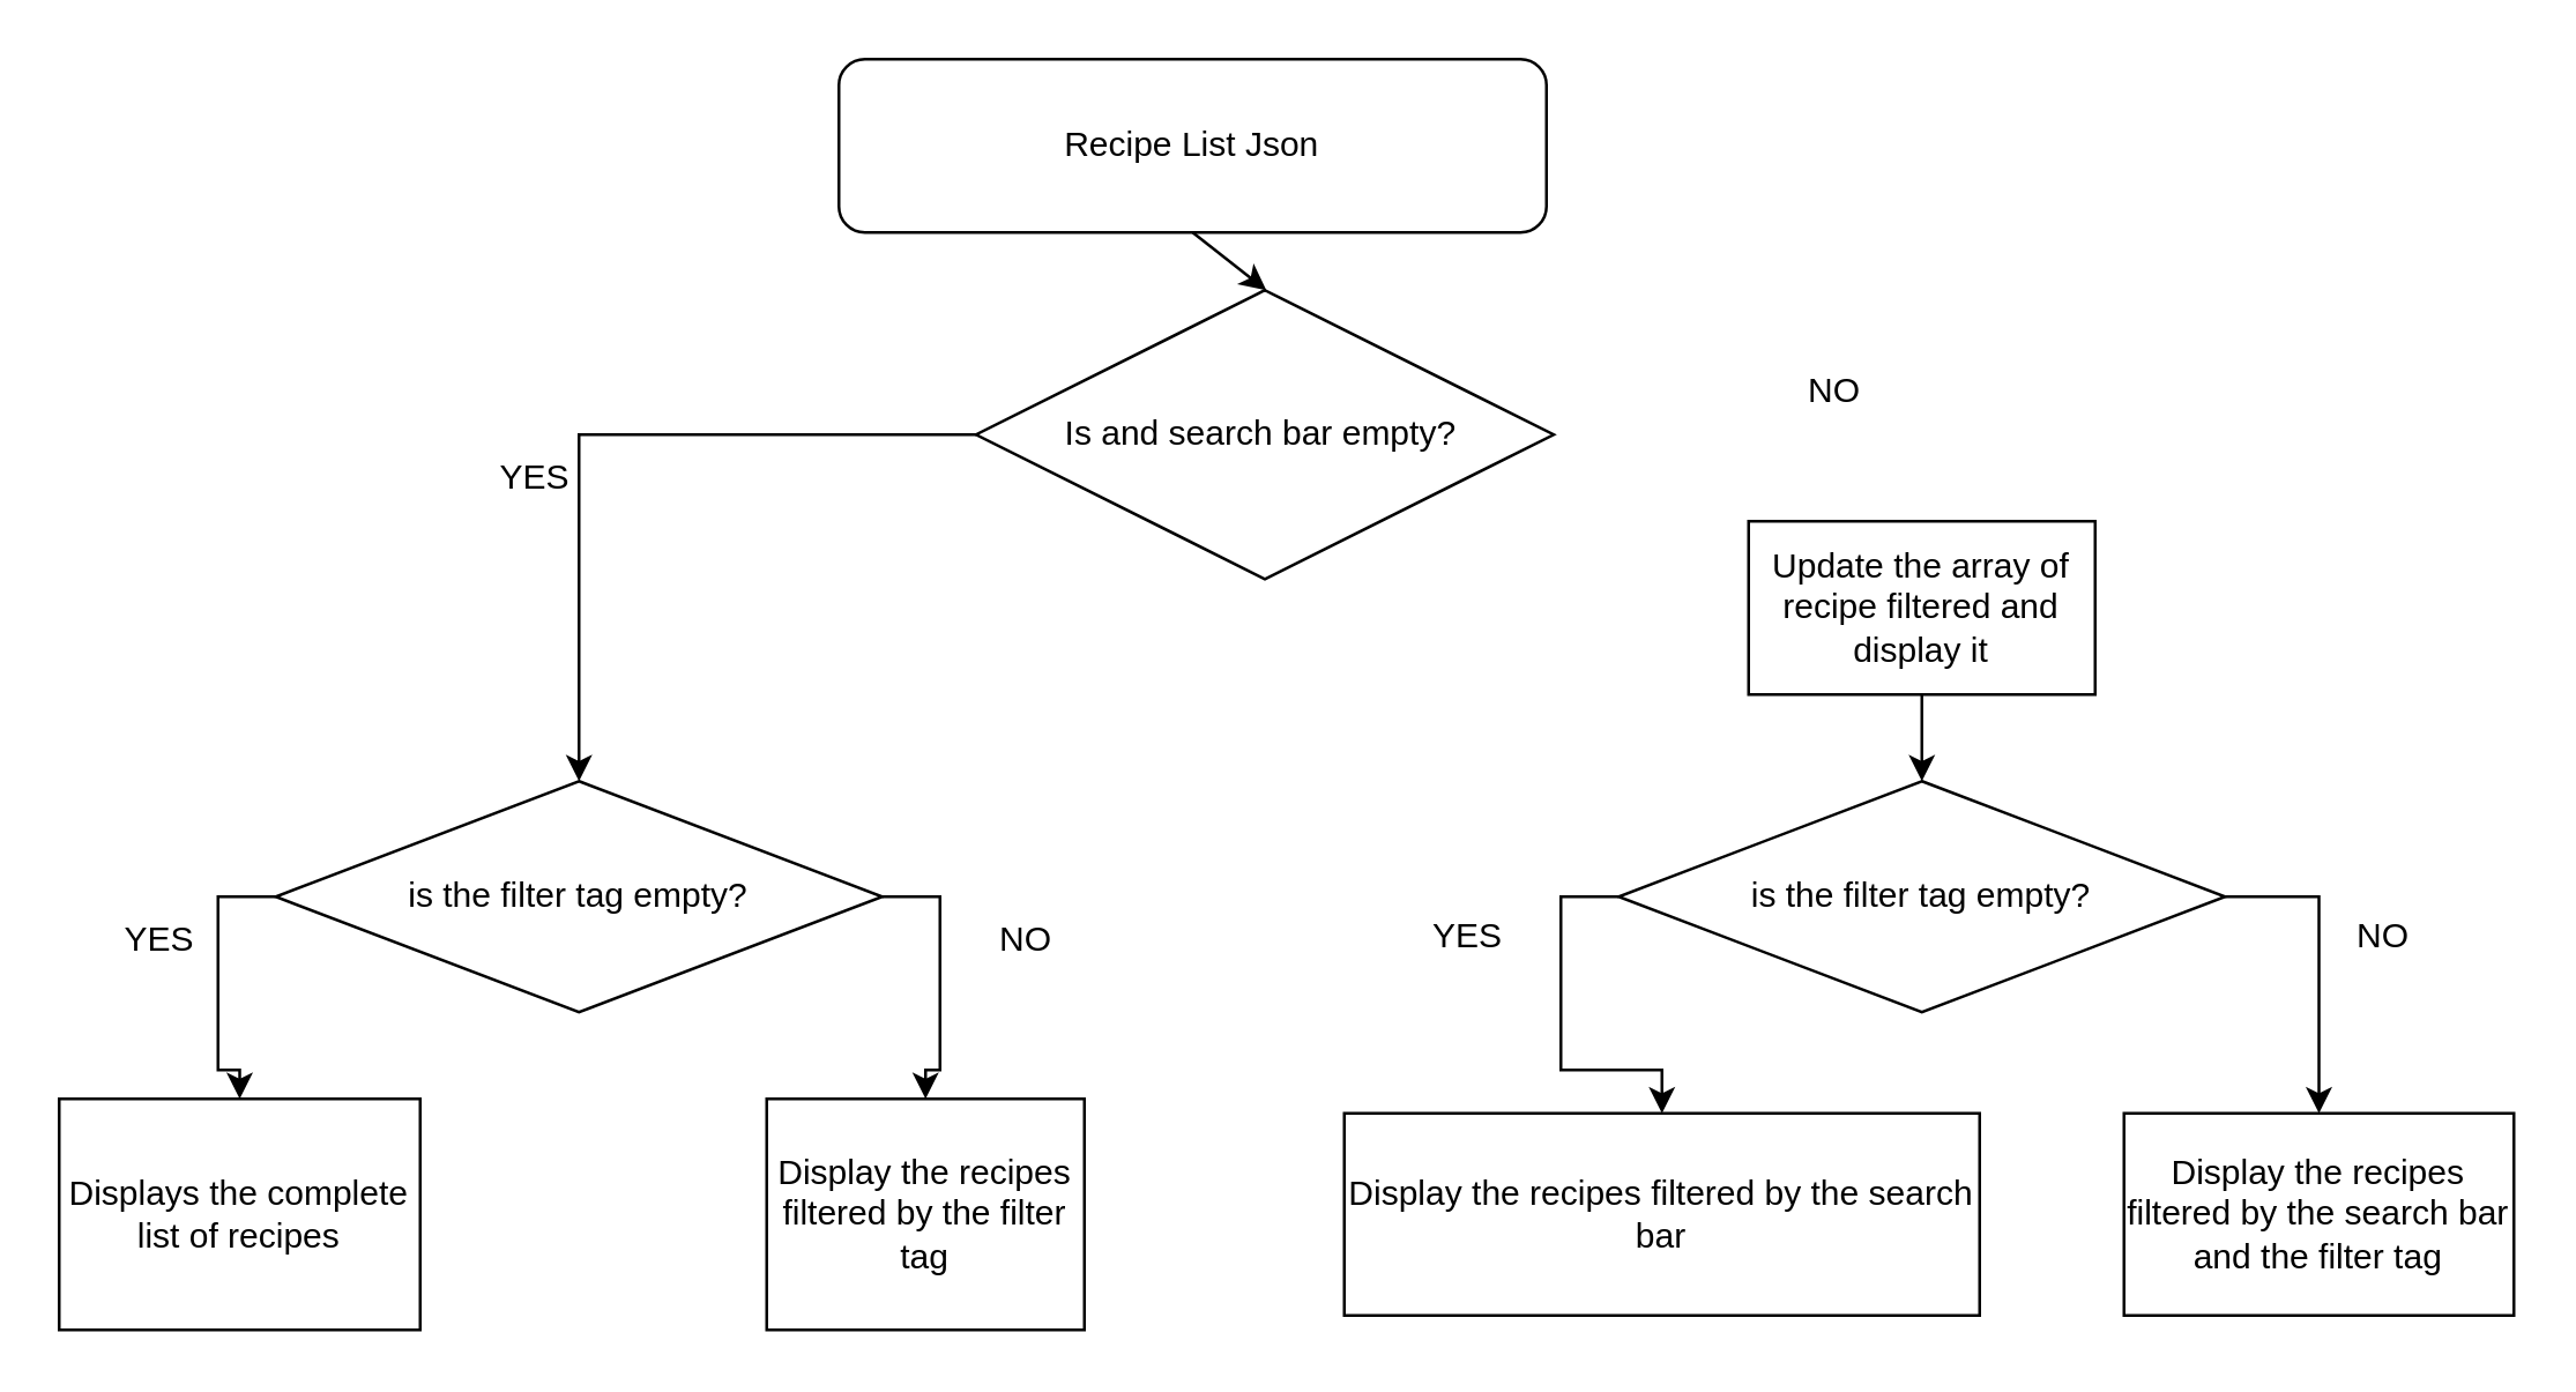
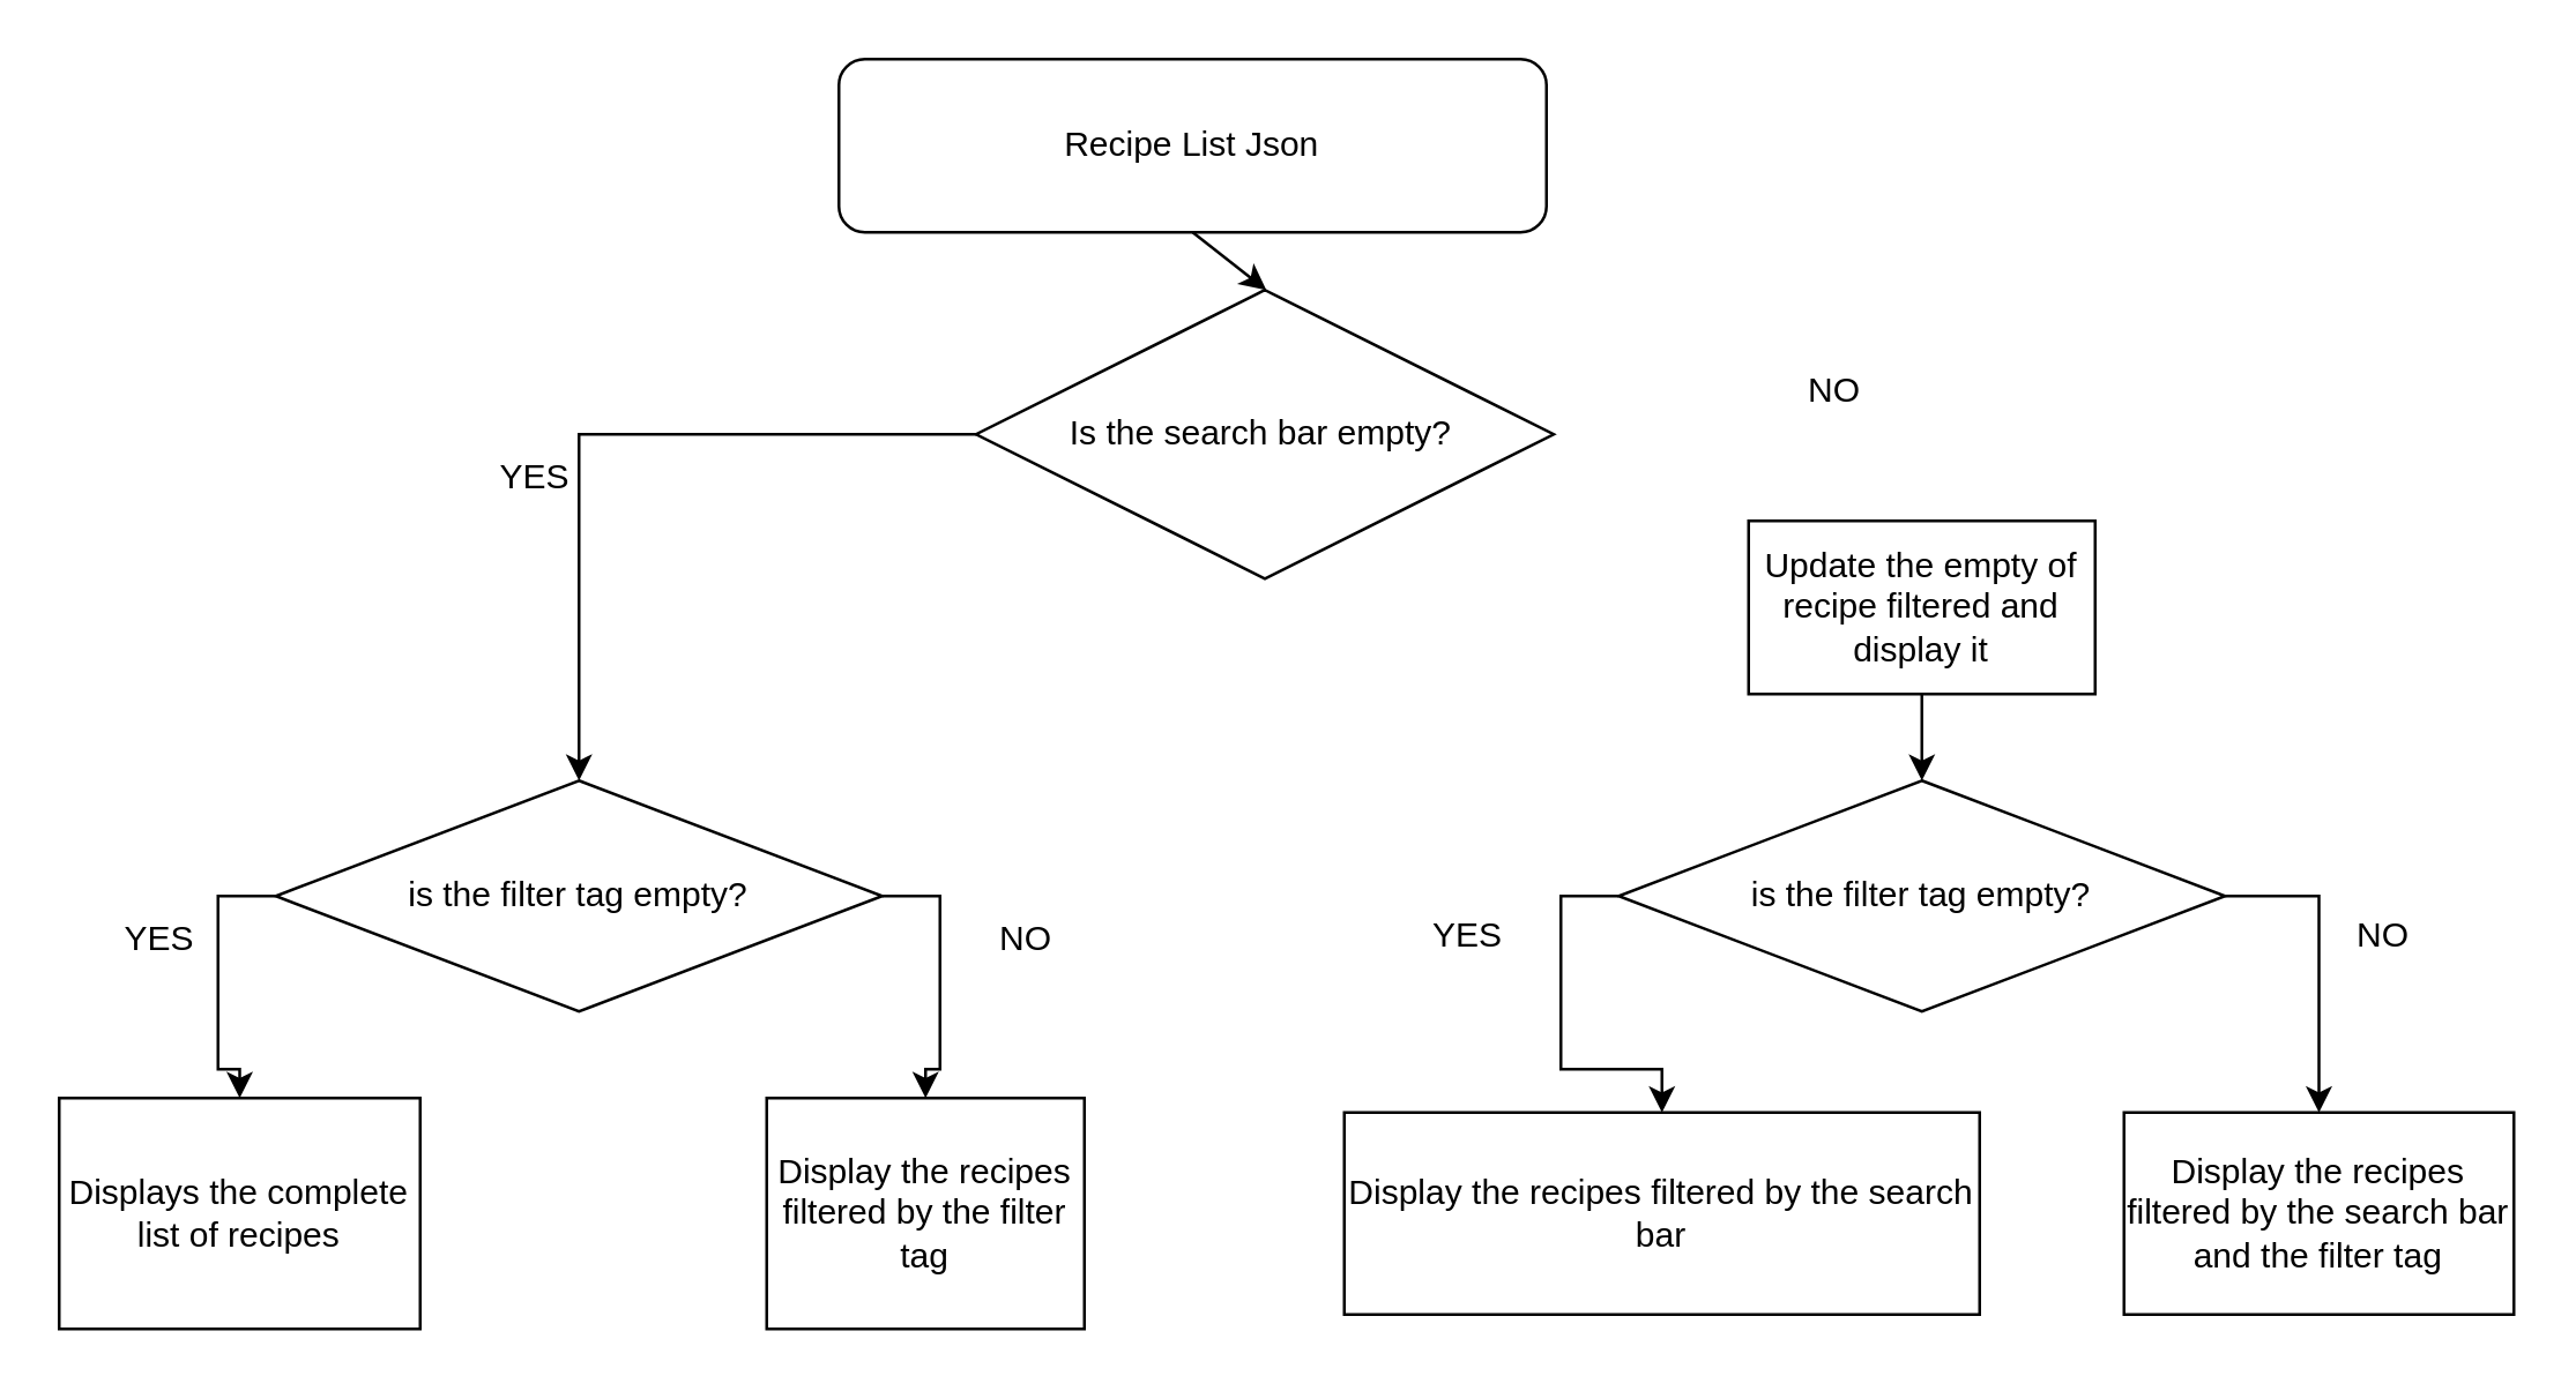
- <mxCell id="5" value="Is and search bar empty?&amp;nbsp;" style="rhombus;whiteSpace=wrap;html=1;" vertex="1" parent="1"><mxGeometry x="337.5" y="100" width="200" height="100" as="geometry" /></mxCell>
+ <mxCell id="5" value="Is the search bar empty?&amp;nbsp;" style="rhombus;whiteSpace=wrap;html=1;" vertex="1" parent="1"><mxGeometry x="337.5" y="100" width="200" height="100" as="geometry" /></mxCell>
- <mxCell id="14" value="Update the array of recipe filtered and display it" style="rounded=0;whiteSpace=wrap;html=1;fontColor=#000000;" vertex="1" parent="1"><mxGeometry x="605" y="180" width="120" height="60" as="geometry" /></mxCell>
+ <mxCell id="14" value="Update the empty of recipe filtered and display it" style="rounded=0;whiteSpace=wrap;html=1;fontColor=#000000;" vertex="1" parent="1"><mxGeometry x="605" y="180" width="120" height="60" as="geometry" /></mxCell>
